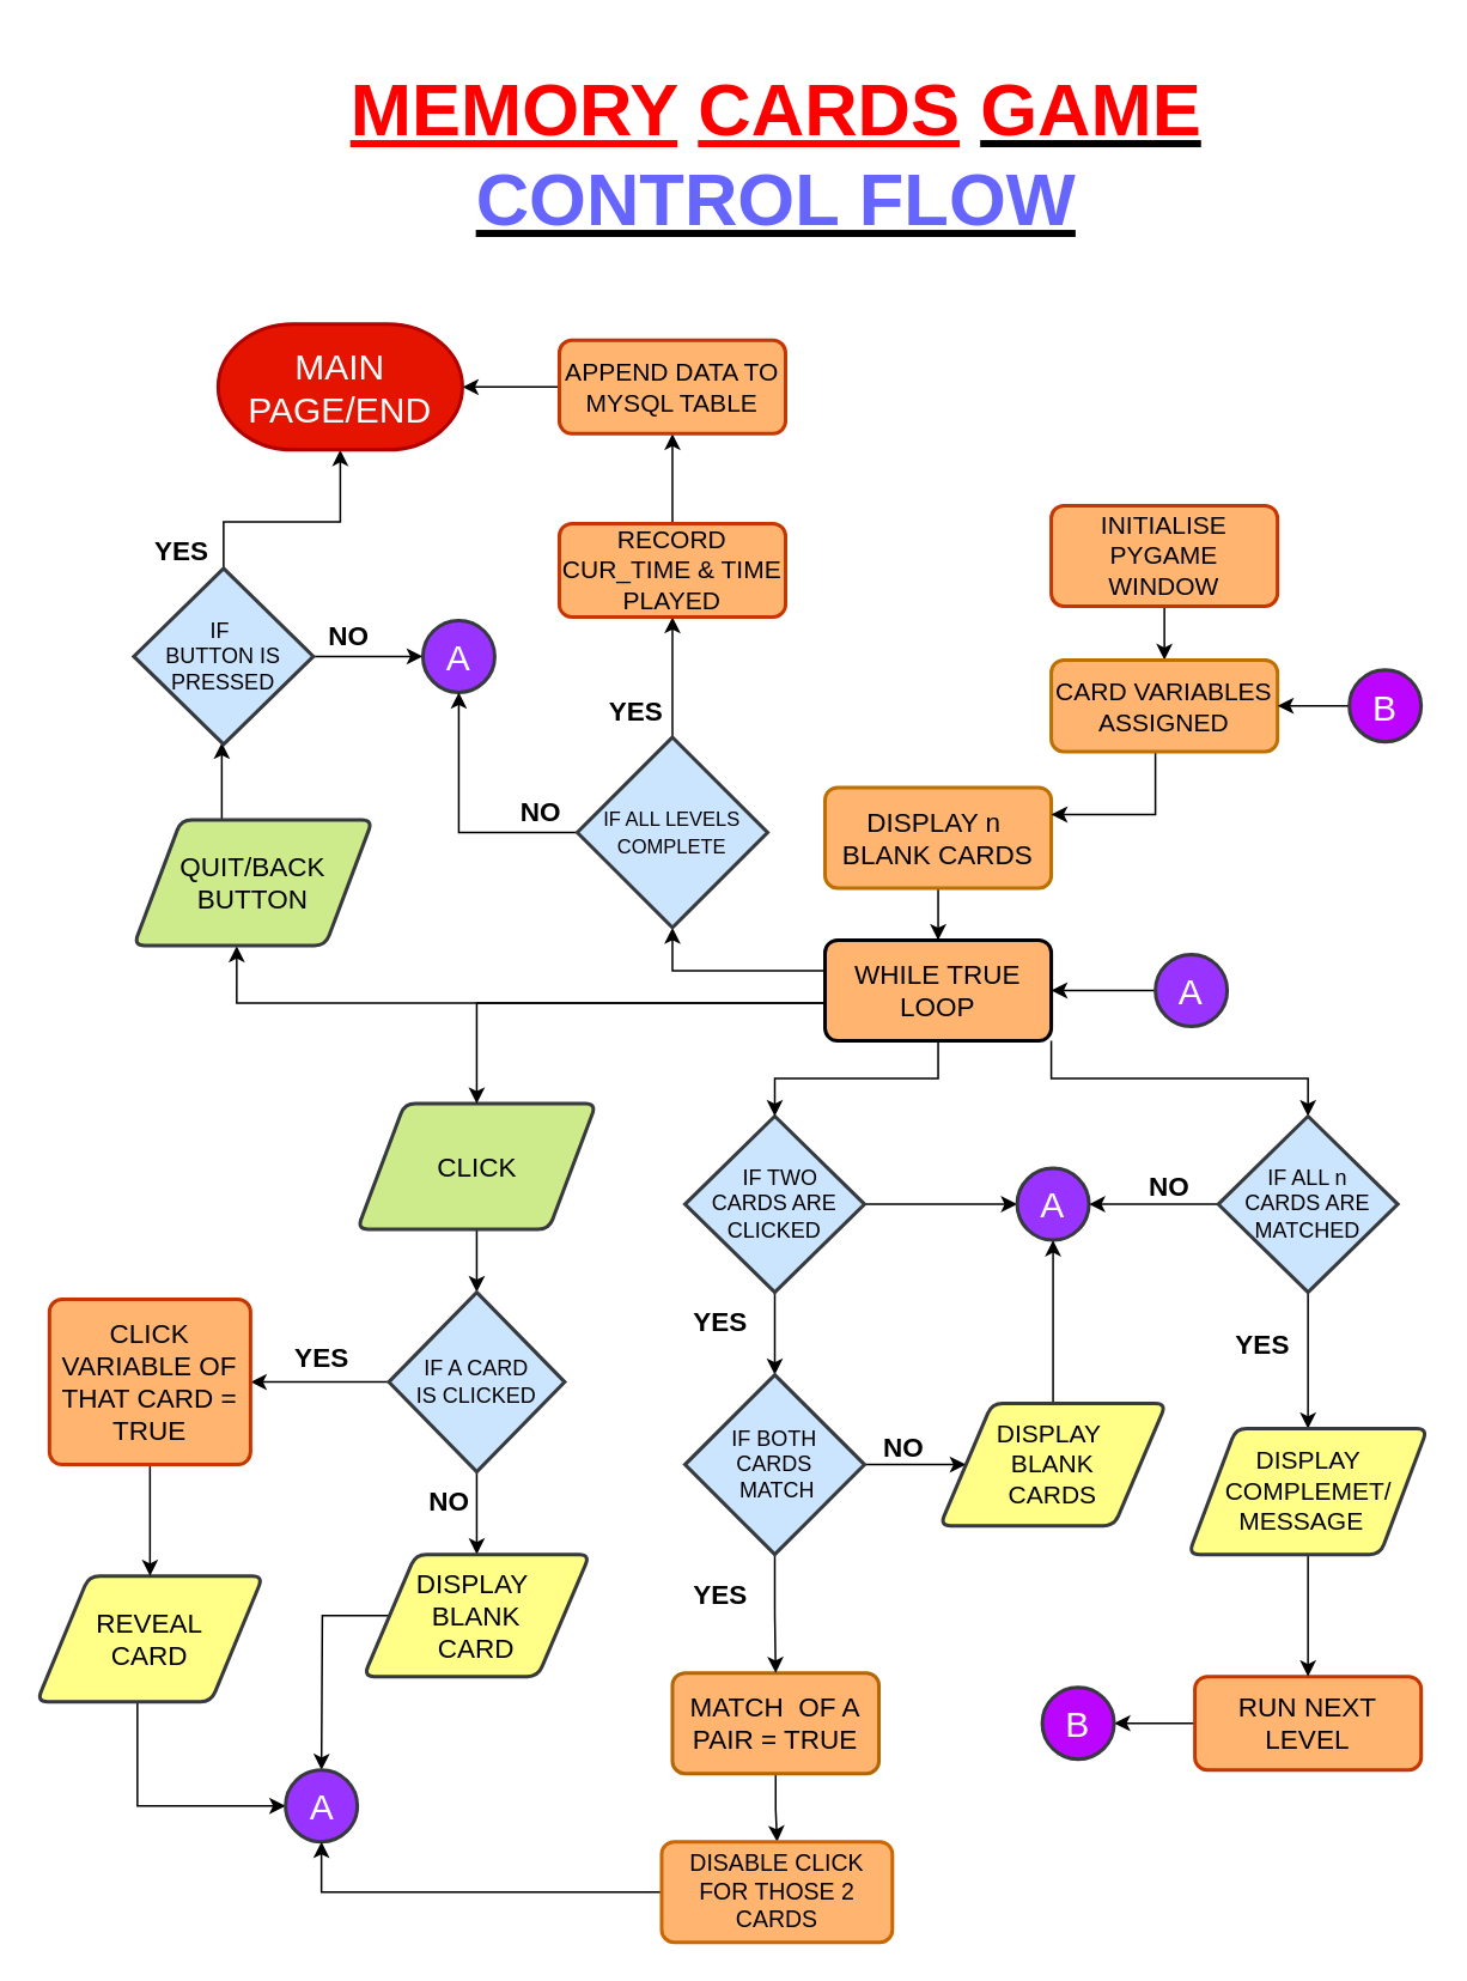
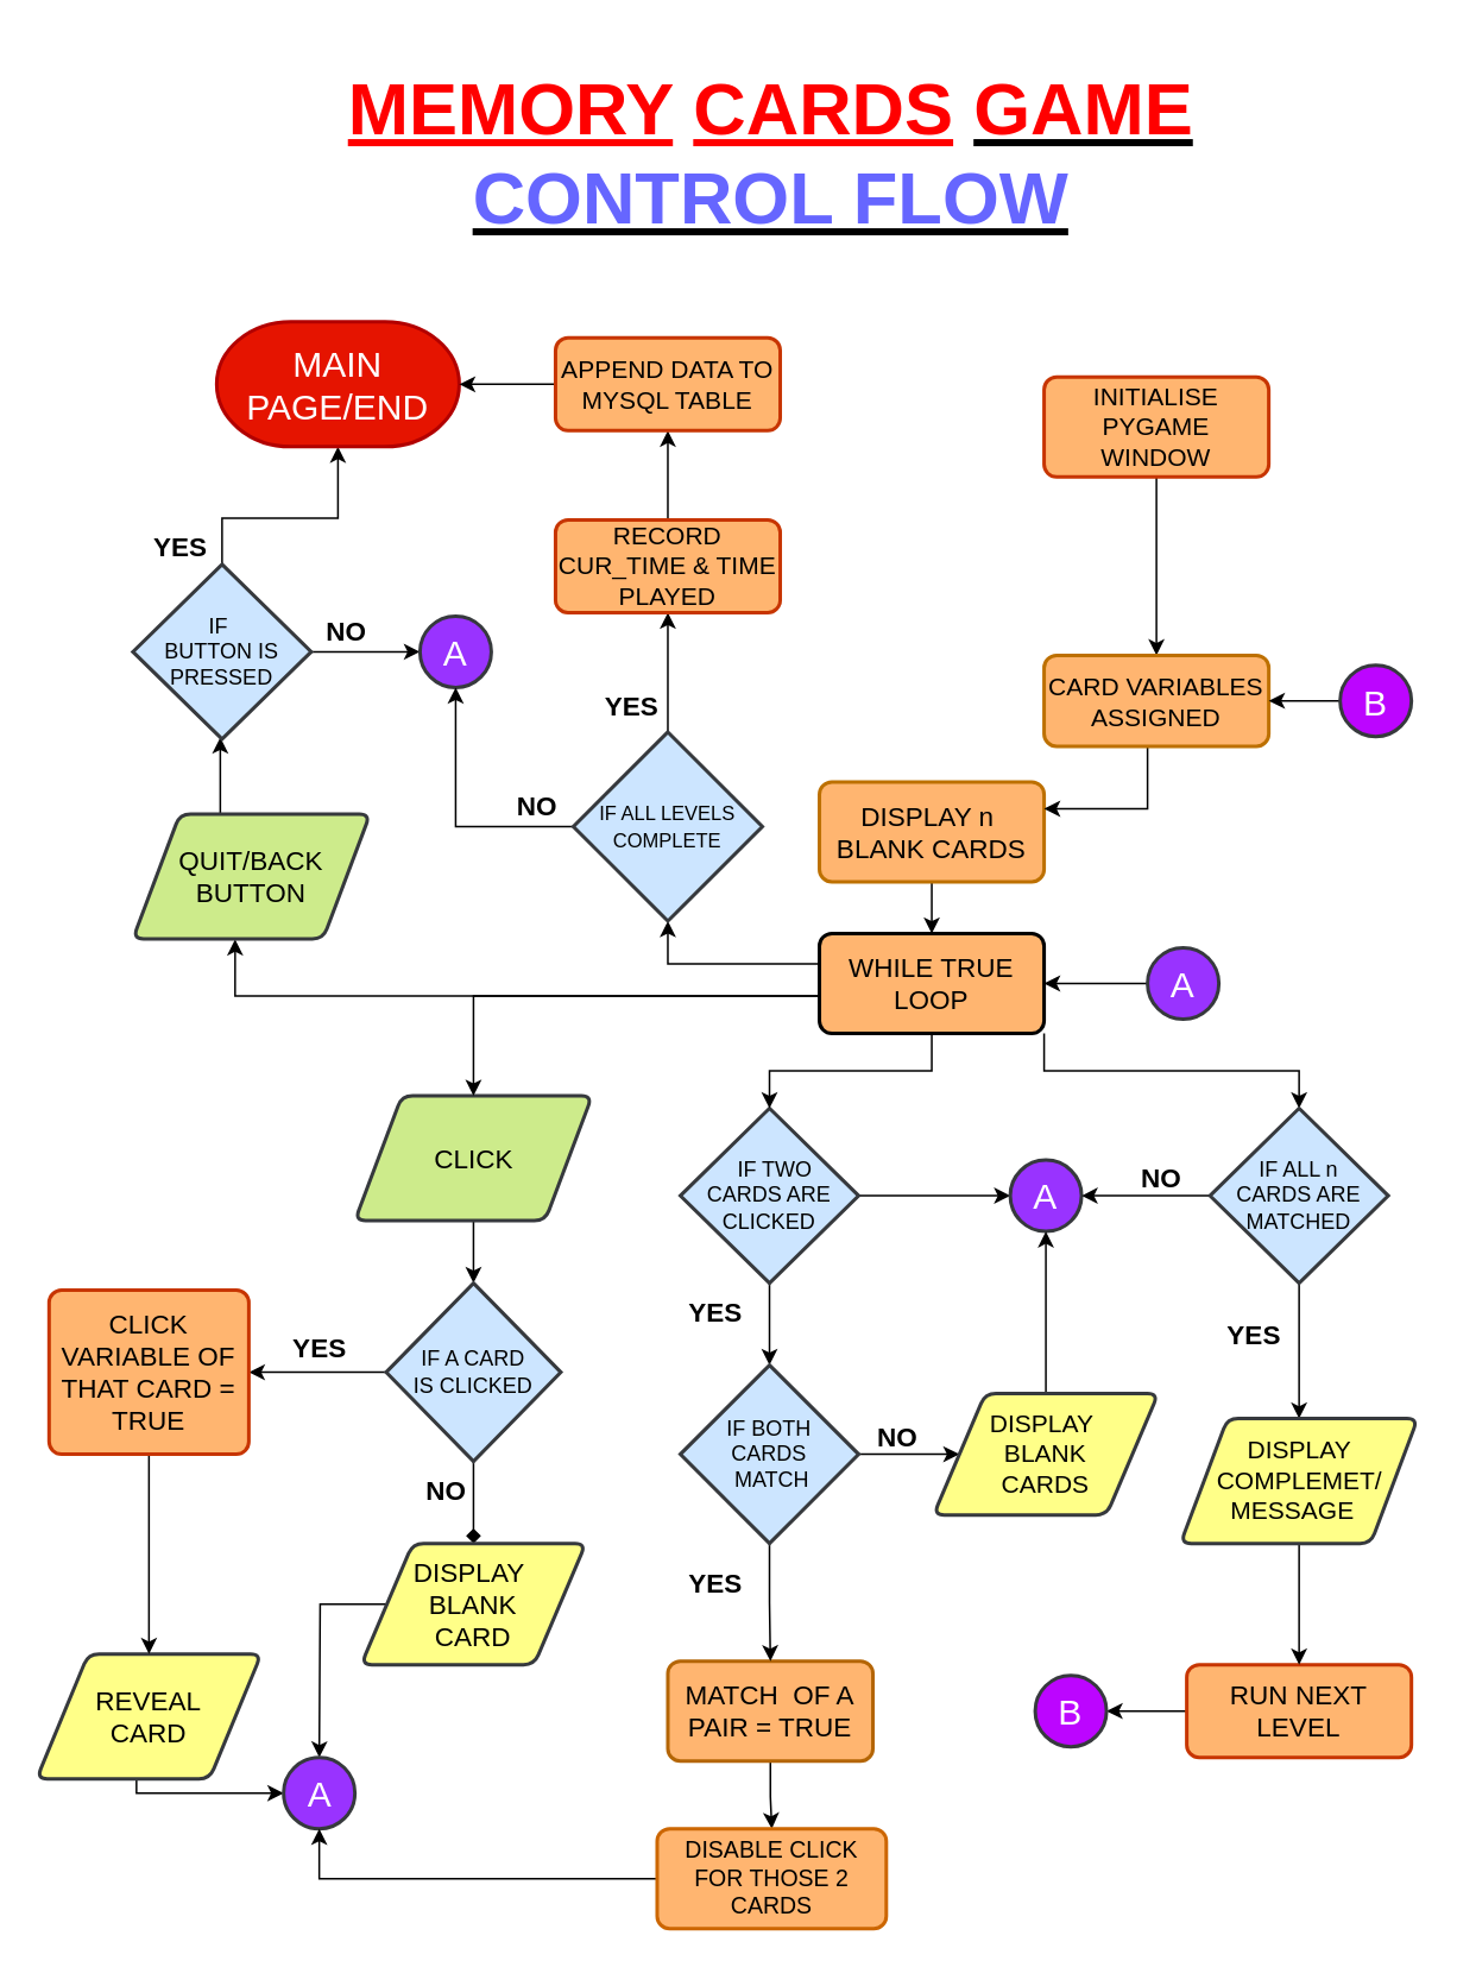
- <mxCell id="5" value="&lt;font style=&quot;font-size: 14px&quot;&gt;INITIALISE PYGAME WINDOW&lt;/font&gt;" style="rounded=1;whiteSpace=wrap;html=1;absoluteArcSize=1;arcSize=14;strokeWidth=2;strokeColor=#C73500;fontColor=#000000;fillColor=#FFB570;" parent="1" vertex="1"><mxGeometry x="585" y="281" width="126" height="56" as="geometry" /></mxCell>
+ <mxCell id="5" value="&lt;font style=&quot;font-size: 14px&quot;&gt;INITIALISE PYGAME WINDOW&lt;/font&gt;" style="rounded=1;whiteSpace=wrap;html=1;absoluteArcSize=1;arcSize=14;strokeWidth=2;strokeColor=#C73500;fontColor=#000000;fillColor=#FFB570;" parent="1" vertex="1"><mxGeometry x="585" y="211" width="126" height="56" as="geometry" /></mxCell>
- <mxCell id="8" value="" style="edgeStyle=orthogonalEdgeStyle;rounded=0;orthogonalLoop=1;jettySize=auto;html=1;" parent="1" source="10" target="14" edge="1"><mxGeometry relative="1" as="geometry" /></mxCell>
+ <mxCell id="8" value="" style="edgeStyle=orthogonalEdgeStyle;rounded=0;orthogonalLoop=1;jettySize=auto;html=1;endArrow=diamond;" parent="1" source="10" target="14" edge="1"><mxGeometry relative="1" as="geometry" /></mxCell>
- <mxCell id="12" value="&lt;font style=&quot;font-size: 15px&quot;&gt;REVEAL &lt;br&gt;CARD&lt;/font&gt;" style="shape=parallelogram;html=1;strokeWidth=2;perimeter=parallelogramPerimeter;whiteSpace=wrap;rounded=1;arcSize=12;size=0.23;fillColor=#ffff88;strokeColor=#36393d;" parent="1" vertex="1"><mxGeometry x="20" y="877" width="126" height="70" as="geometry" /></mxCell>
+ <mxCell id="12" value="&lt;font style=&quot;font-size: 15px&quot;&gt;REVEAL &lt;br&gt;CARD&lt;/font&gt;" style="shape=parallelogram;html=1;strokeWidth=2;perimeter=parallelogramPerimeter;whiteSpace=wrap;rounded=1;arcSize=12;size=0.23;fillColor=#ffff88;strokeColor=#36393d;" parent="1" vertex="1"><mxGeometry x="20" y="927" width="126" height="70" as="geometry" /></mxCell>
